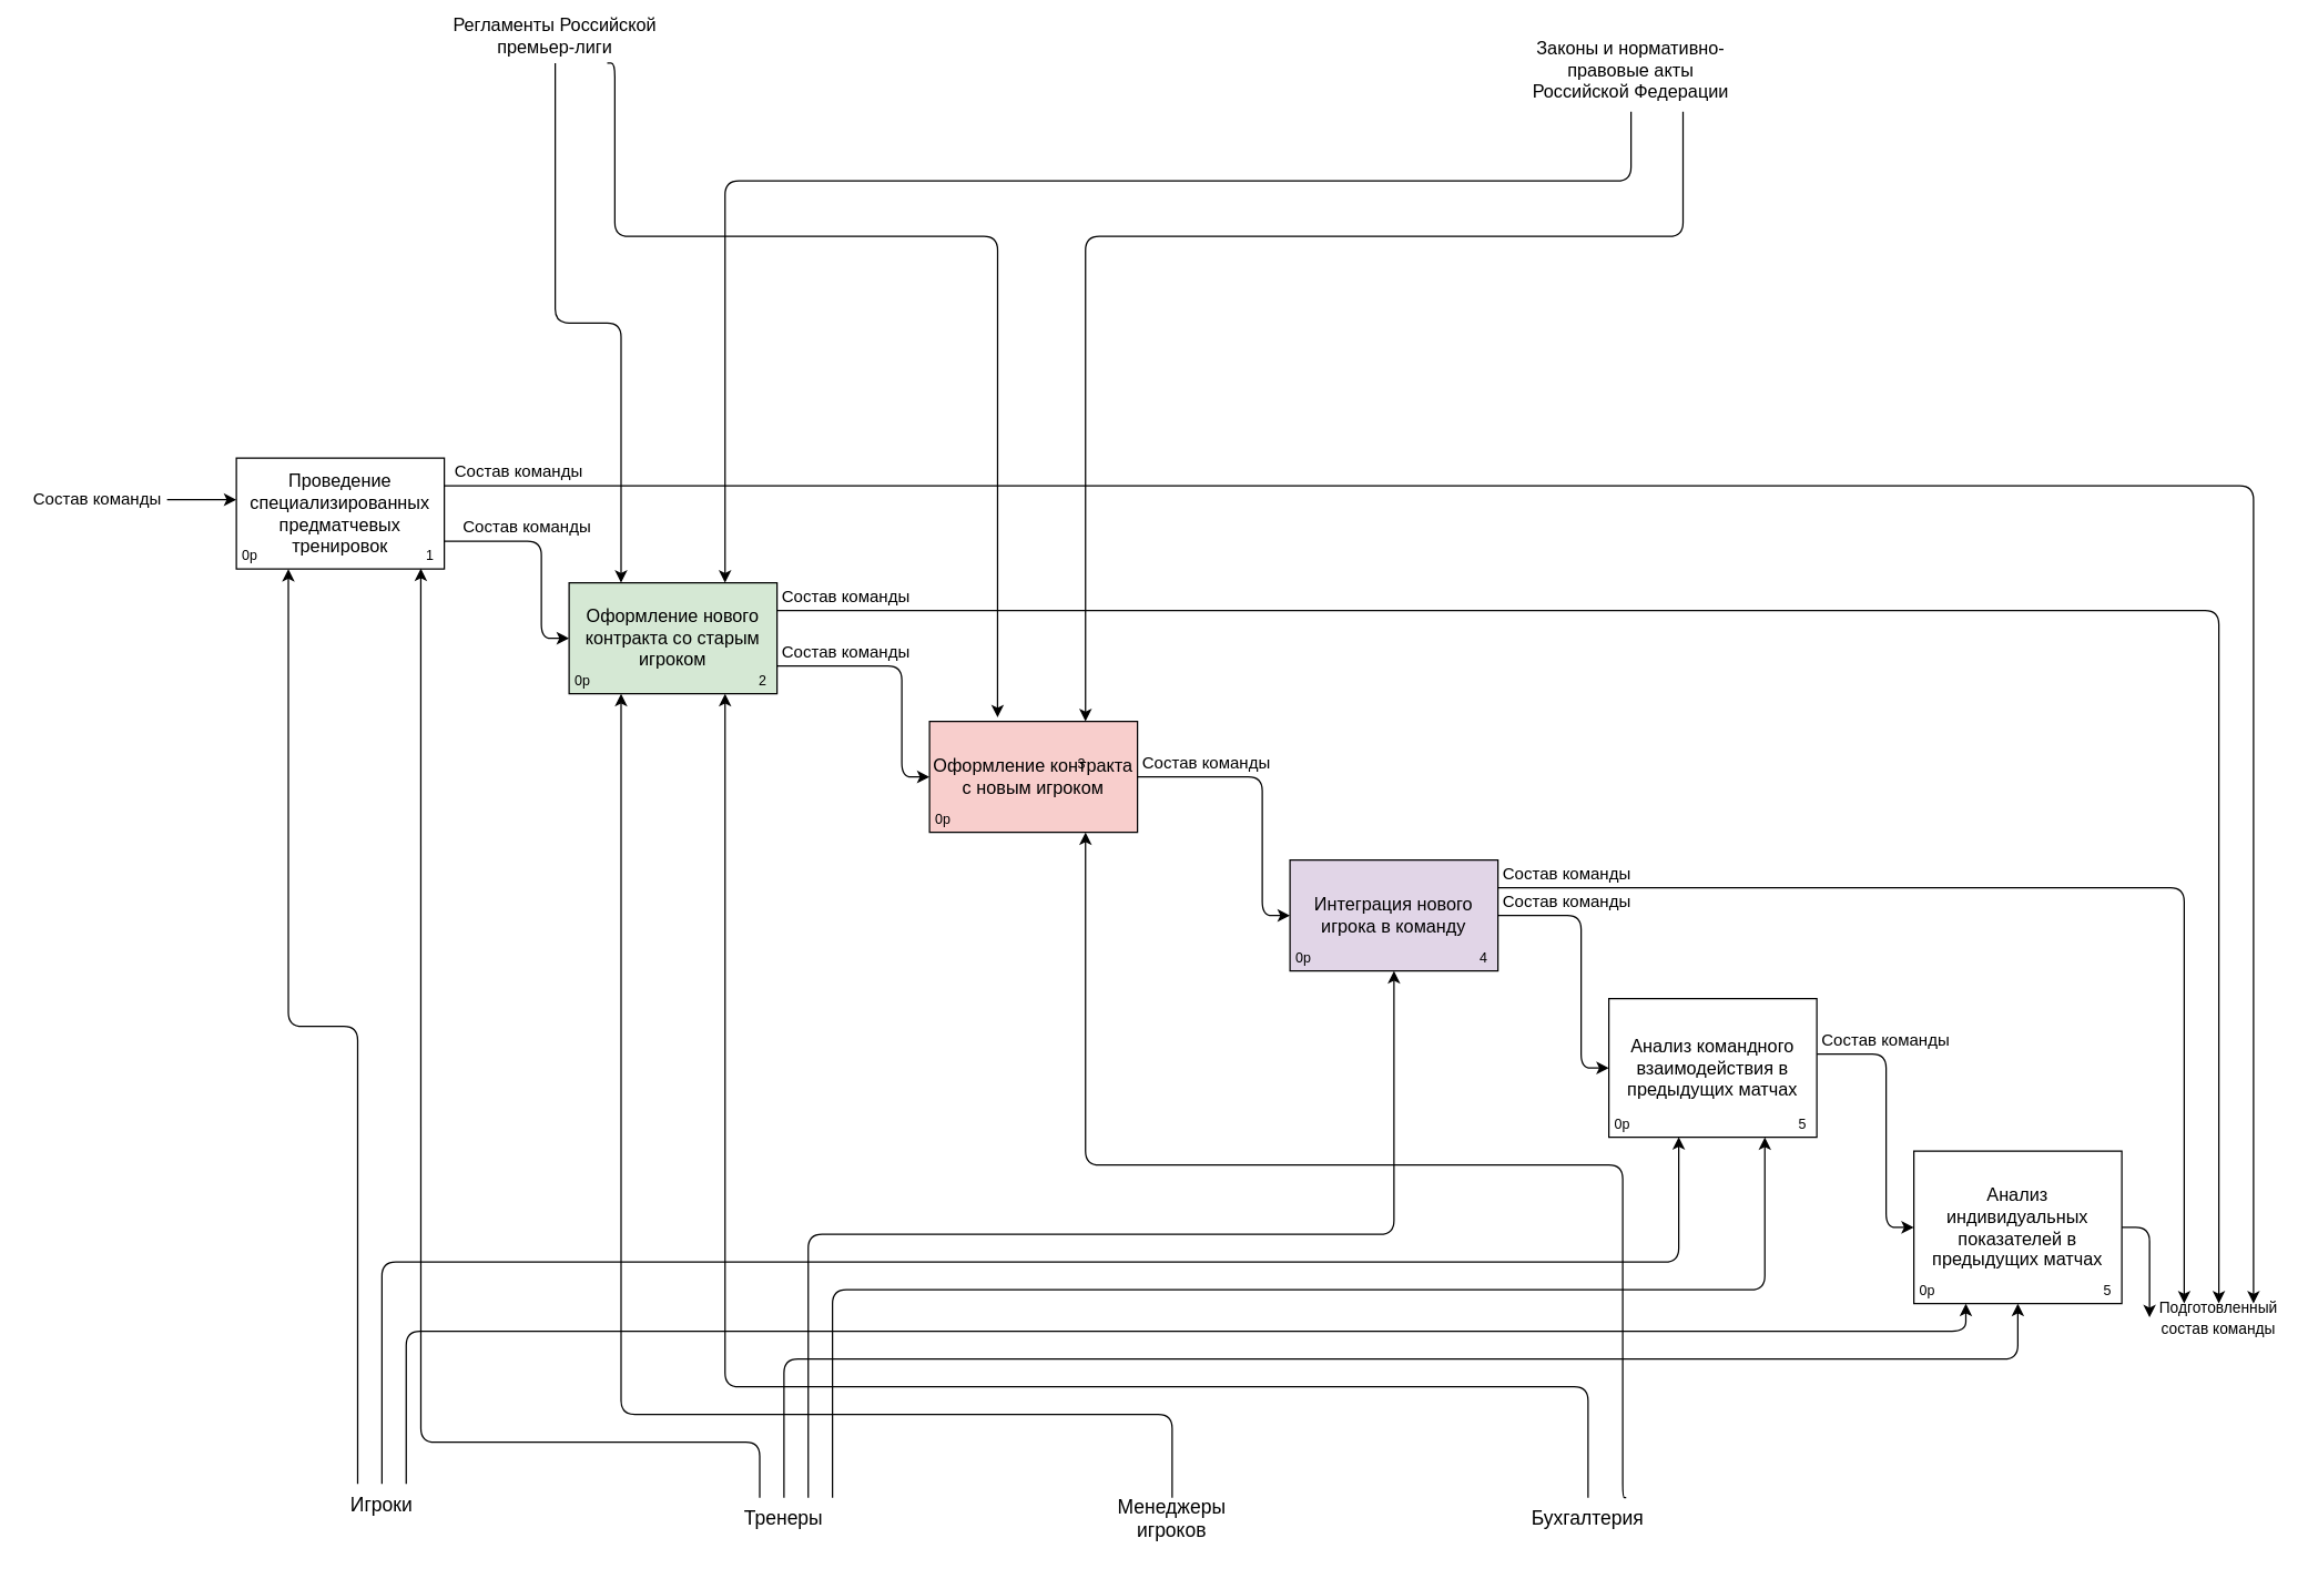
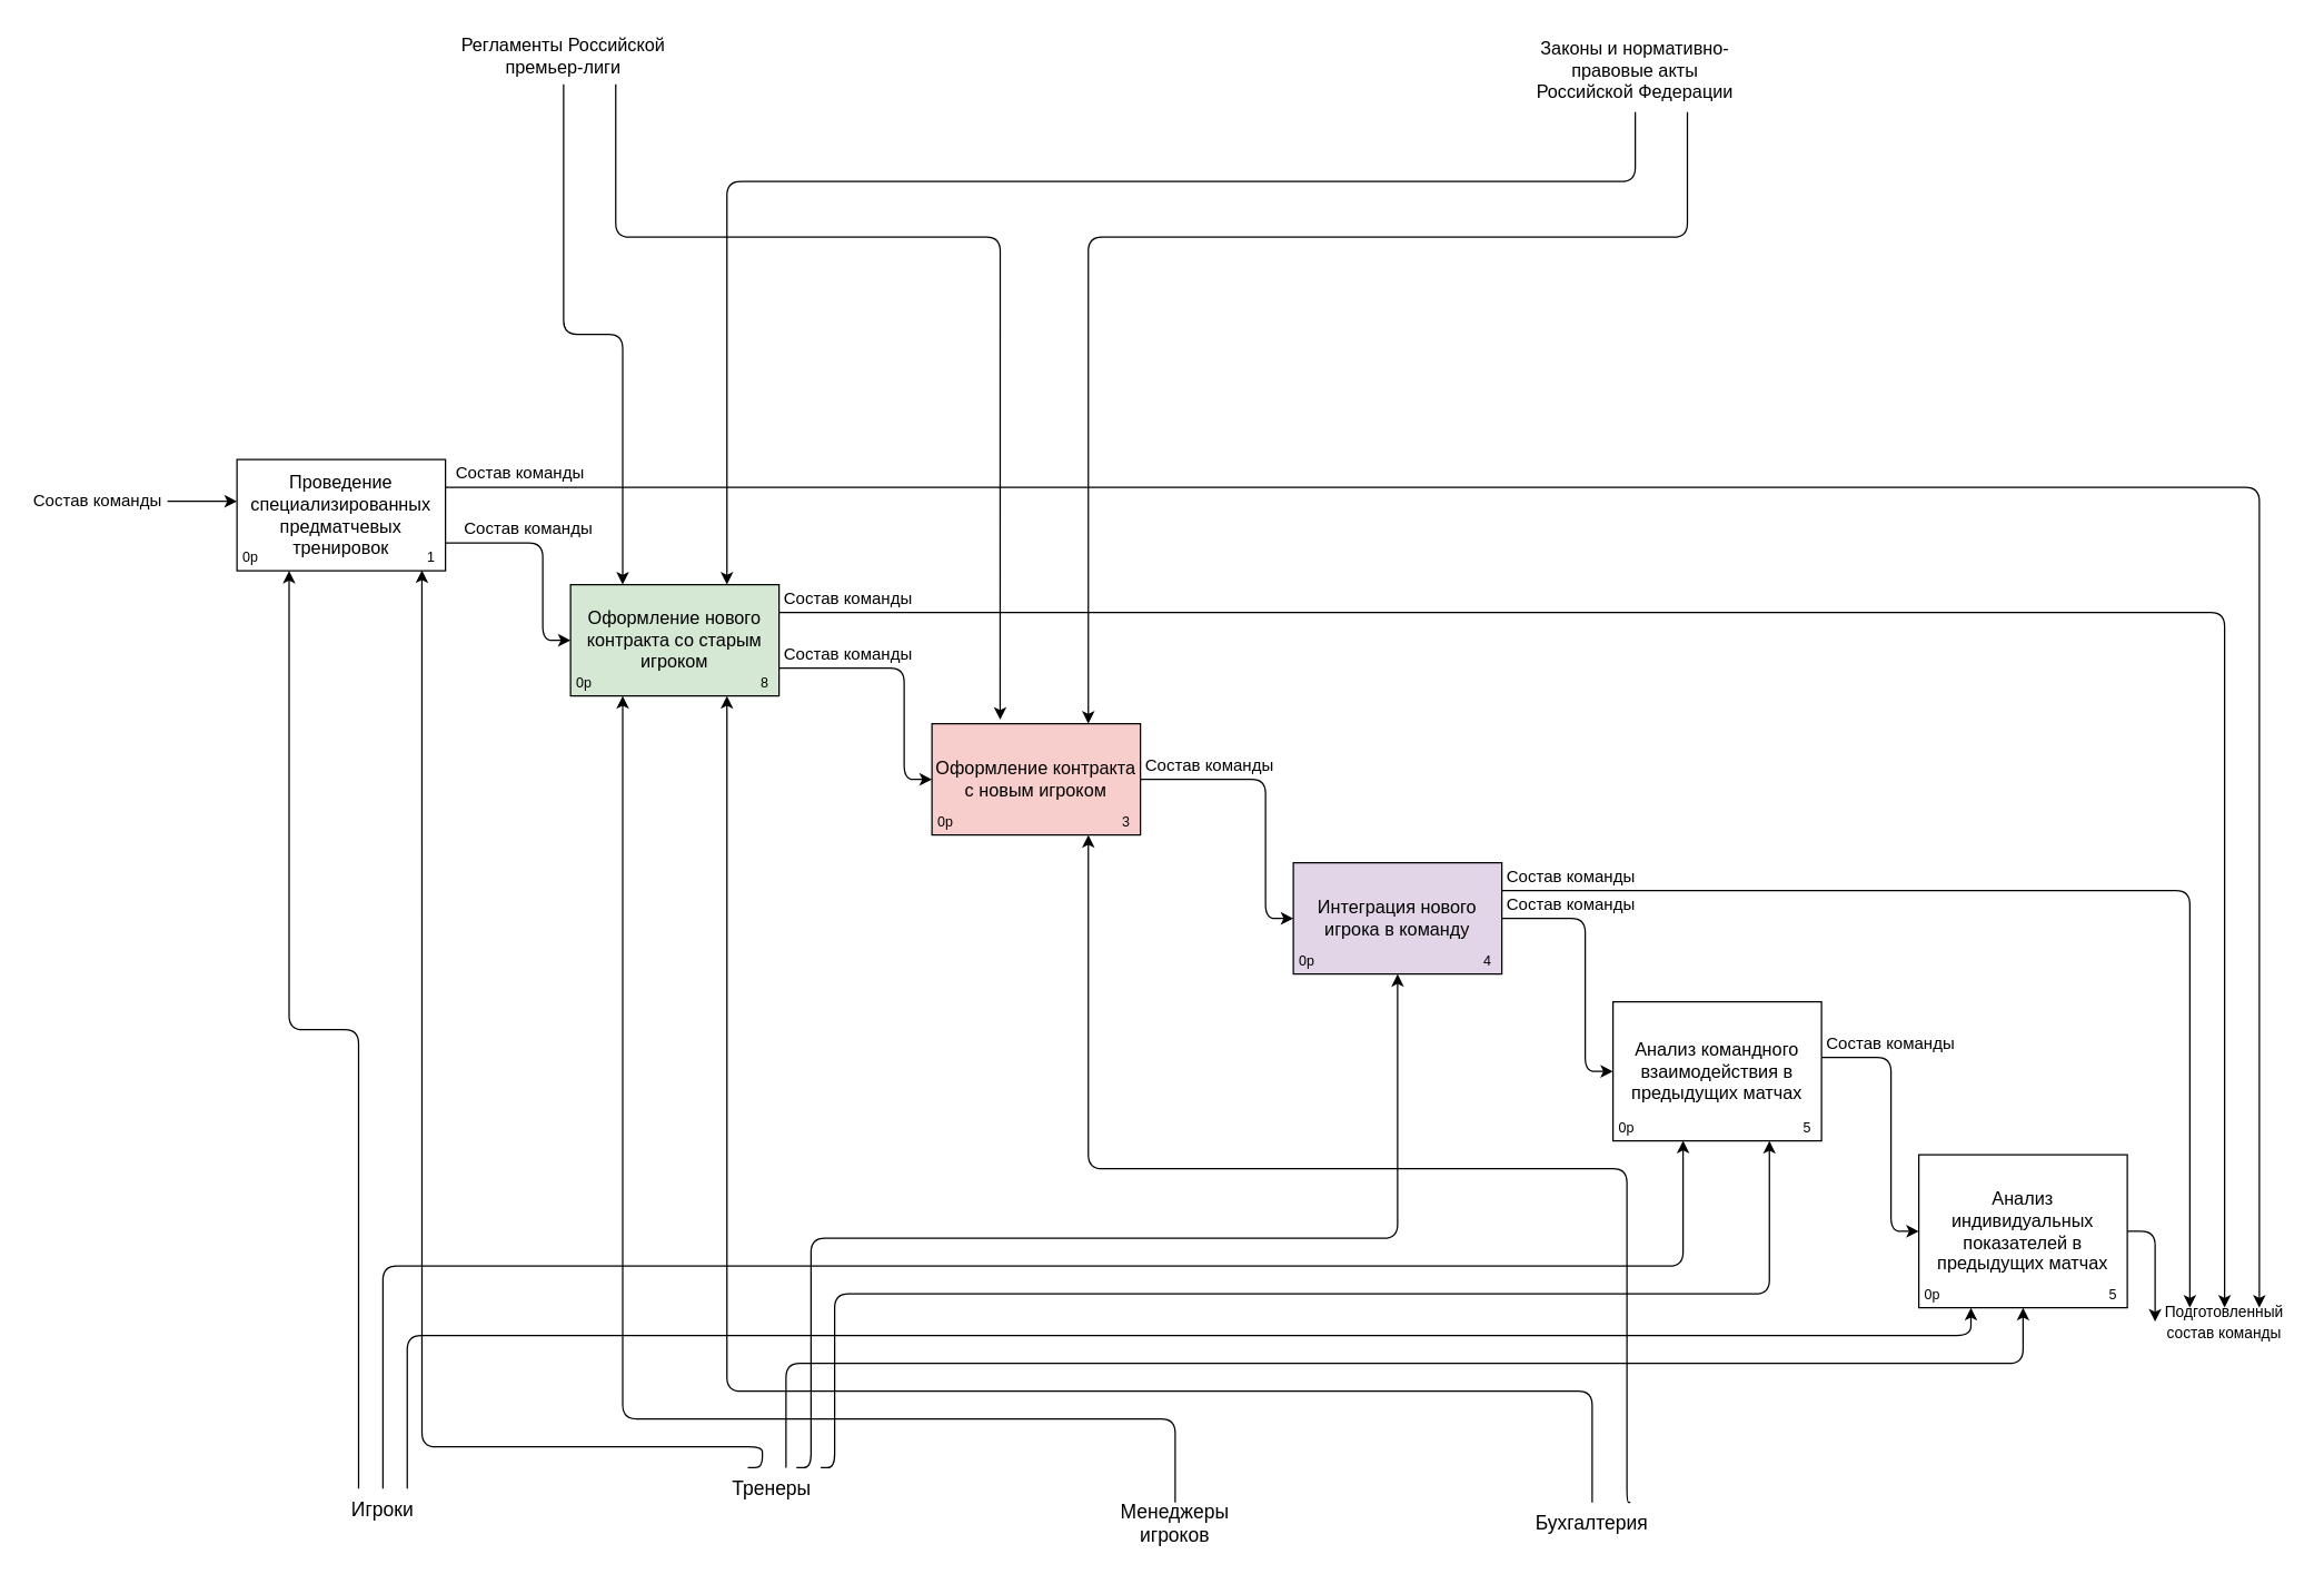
- <mxCell id="22" value="&lt;font style=&quot;font-size: 13px&quot;&gt;Регламенты Российской премьер-лиги&lt;/font&gt;" style="text;html=1;strokeColor=none;fillColor=none;align=center;verticalAlign=middle;whiteSpace=wrap;rounded=0;" vertex="1" parent="1"><mxGeometry x="325" y="5" width="150" height="40" as="geometry" /></mxCell>
+ <mxCell id="22" value="&lt;font style=&quot;font-size: 13px&quot;&gt;Регламенты Российской премьер-лиги&lt;/font&gt;" style="text;html=1;strokeColor=none;fillColor=none;align=center;verticalAlign=middle;whiteSpace=wrap;rounded=0;" vertex="1" parent="1"><mxGeometry x="330" y="20" width="150" height="40" as="geometry" /></mxCell>
- <mxCell id="55" value="&lt;font style=&quot;font-size: 10px&quot;&gt;2&lt;/font&gt;" style="text;html=1;strokeColor=none;fillColor=none;align=center;verticalAlign=middle;whiteSpace=wrap;rounded=0;" vertex="1" parent="1"><mxGeometry x="540" y="480" width="20" height="20" as="geometry" /></mxCell>
+ <mxCell id="55" value="&lt;font style=&quot;font-size: 10px&quot;&gt;8&lt;/font&gt;" style="text;html=1;strokeColor=none;fillColor=none;align=center;verticalAlign=middle;whiteSpace=wrap;rounded=0;" vertex="1" parent="1"><mxGeometry x="540" y="480" width="20" height="20" as="geometry" /></mxCell>
- <mxCell id="56" value="&lt;font style=&quot;font-size: 10px&quot;&gt;3&lt;/font&gt;" style="text;html=1;strokeColor=none;fillColor=none;align=center;verticalAlign=middle;whiteSpace=wrap;rounded=0;" vertex="1" parent="1"><mxGeometry x="770" y="540" width="20" height="20" as="geometry" /></mxCell>
+ <mxCell id="56" value="&lt;font style=&quot;font-size: 10px&quot;&gt;3&lt;/font&gt;" style="text;html=1;strokeColor=none;fillColor=none;align=center;verticalAlign=middle;whiteSpace=wrap;rounded=0;" vertex="1" parent="1"><mxGeometry x="800" y="580" width="20" height="20" as="geometry" /></mxCell>
- <mxCell id="34" value="&lt;font style=&quot;font-size: 14px&quot;&gt;Тренеры&lt;/font&gt;" style="text;html=1;strokeColor=none;fillColor=none;align=center;verticalAlign=middle;whiteSpace=wrap;rounded=0;" vertex="1" parent="1"><mxGeometry x="530" y="1080" width="70" height="30" as="geometry" /></mxCell>
+ <mxCell id="34" value="&lt;font style=&quot;font-size: 14px&quot;&gt;Тренеры&lt;/font&gt;" style="text;html=1;strokeColor=none;fillColor=none;align=center;verticalAlign=middle;whiteSpace=wrap;rounded=0;" vertex="1" parent="1"><mxGeometry x="520" y="1055" width="70" height="30" as="geometry" /></mxCell>
